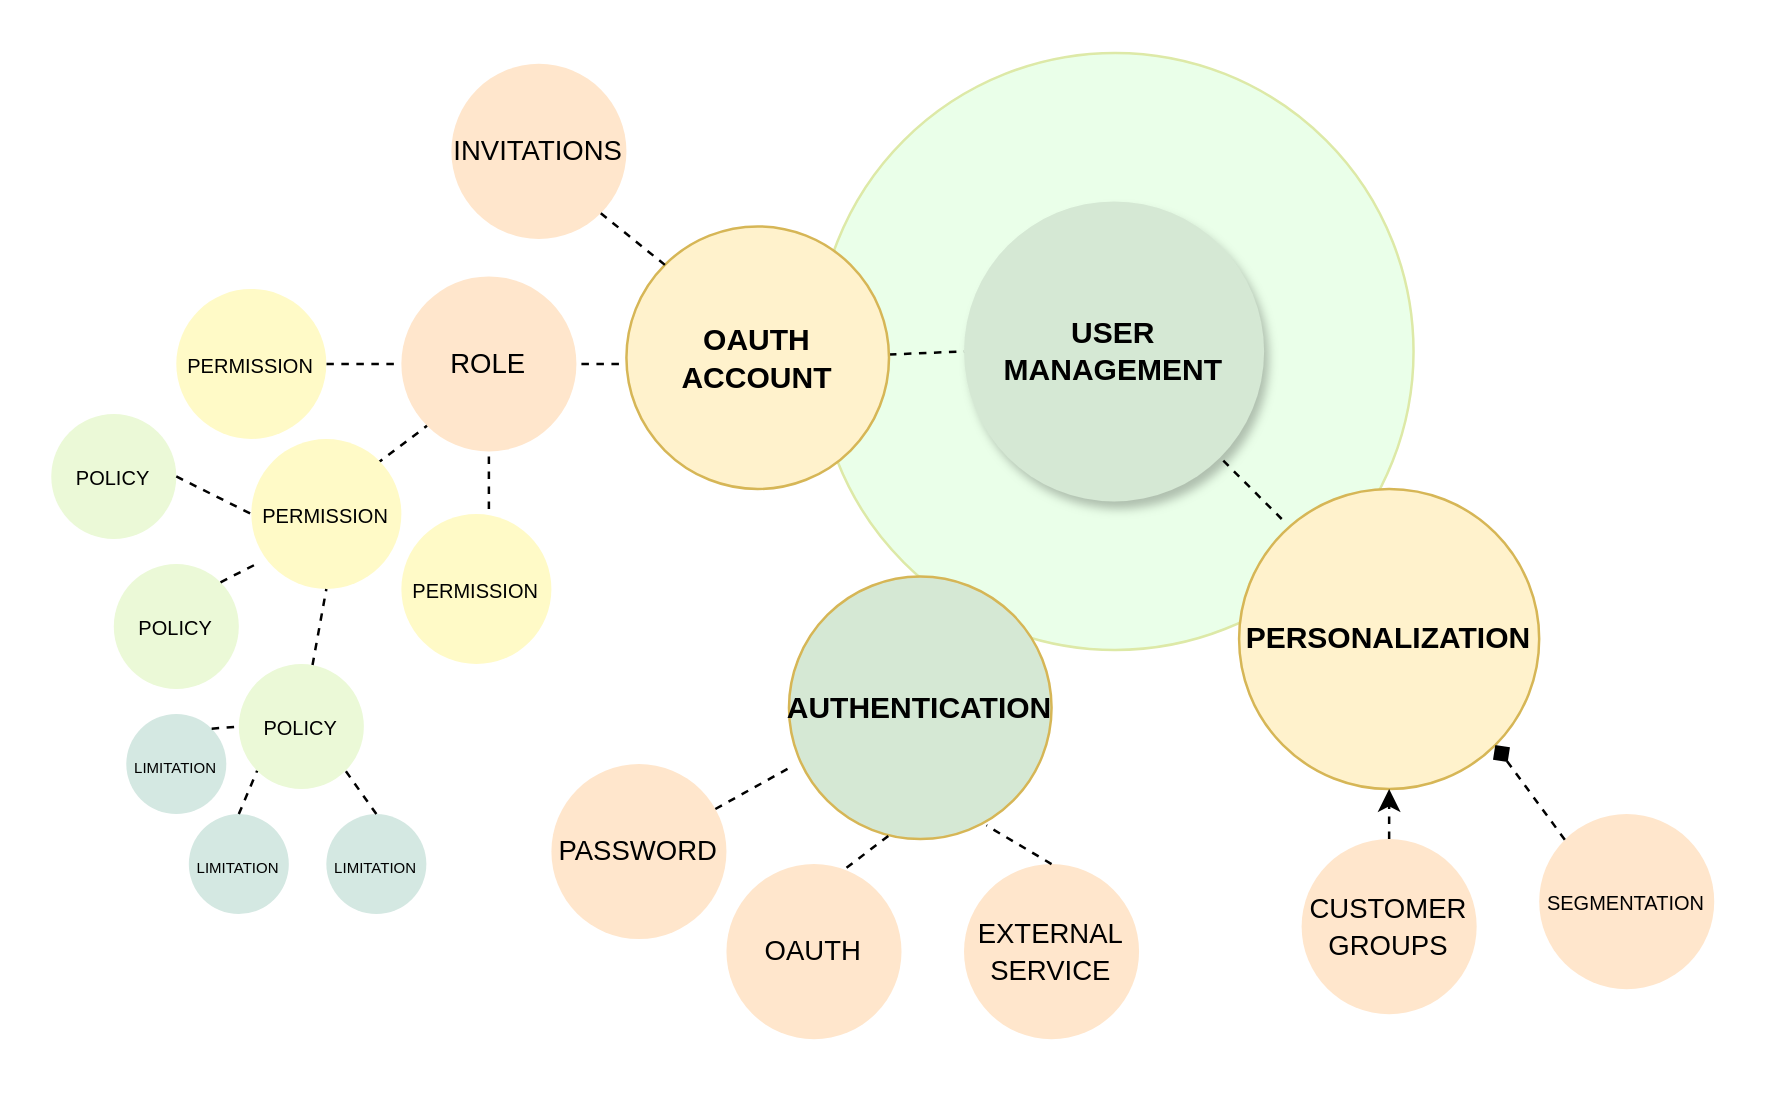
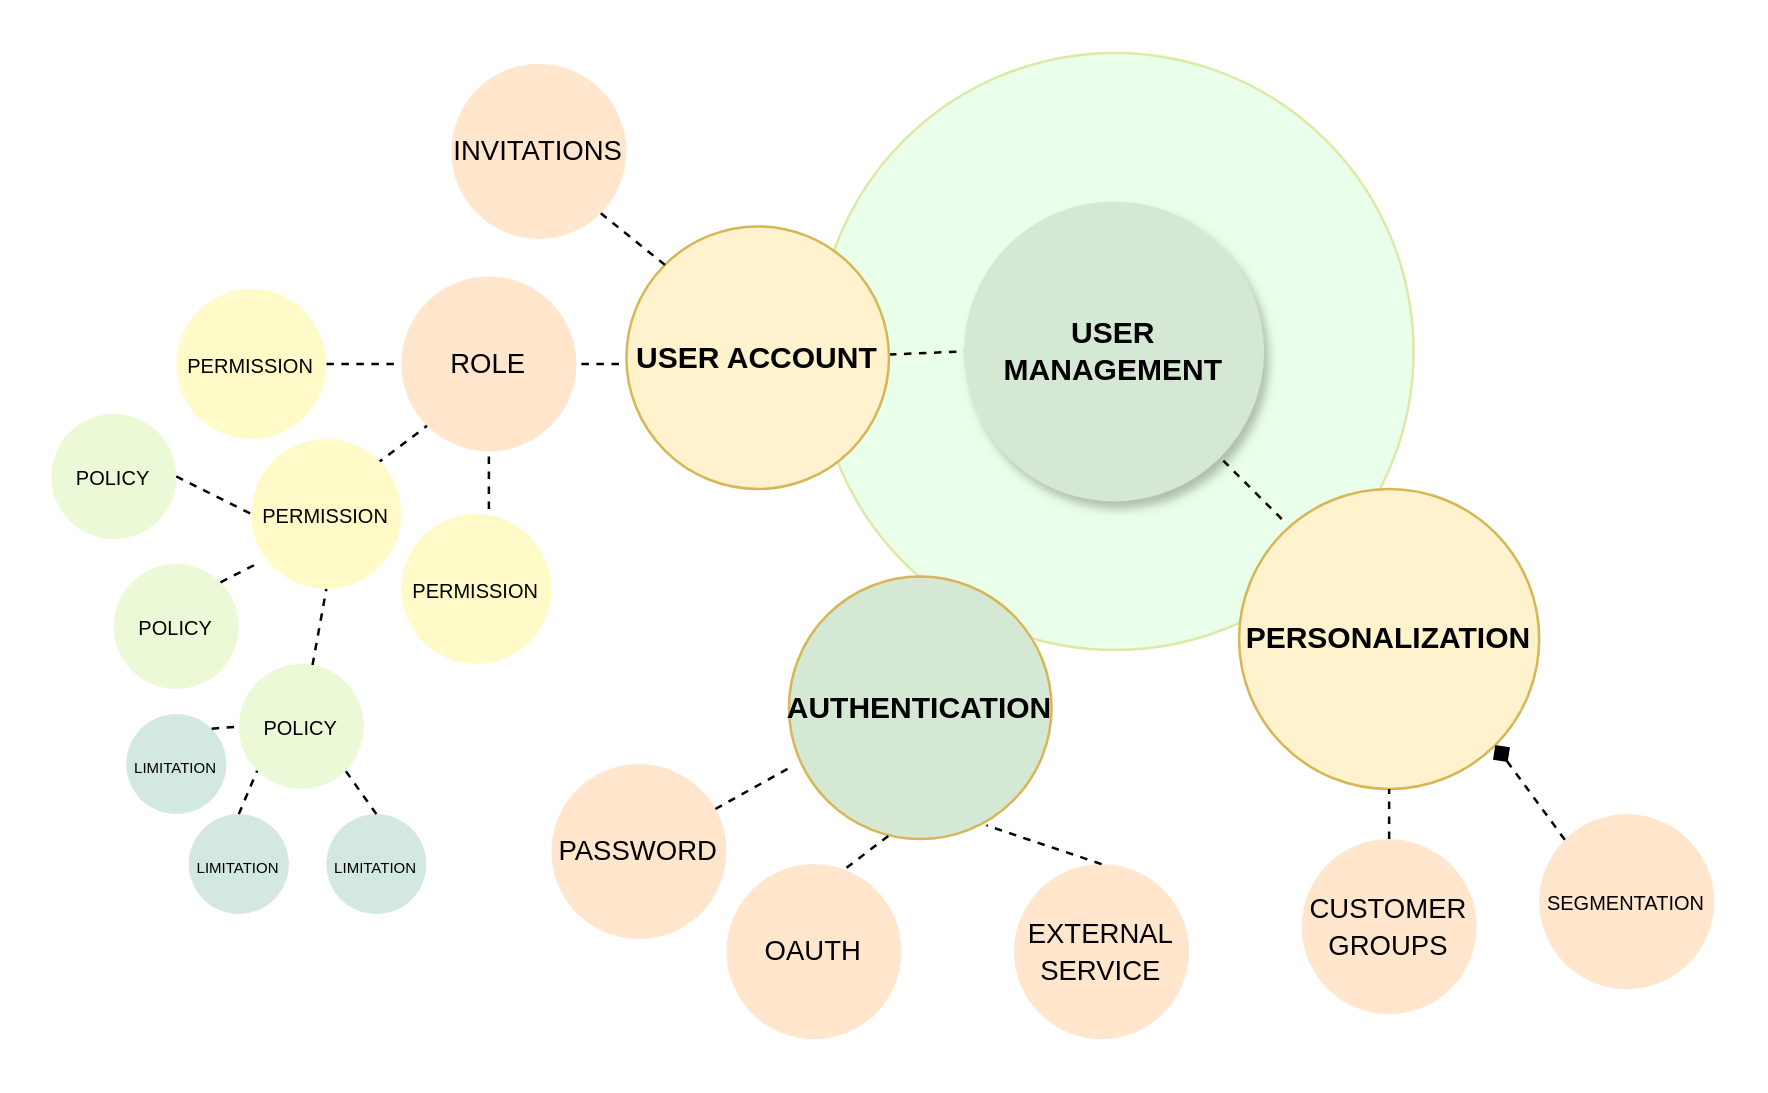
- <mxCell id="7" value="&lt;b&gt;OAUTH ACCOUNT&lt;/b&gt;" style="ellipse;whiteSpace=wrap;html=1;aspect=fixed;fillColor=#fff2cc;strokeColor=#d6b656;" parent="1" vertex="1"><mxGeometry x="250" y="90" width="105" height="105" as="geometry" /></mxCell>
+ <mxCell id="7" value="&lt;b&gt;USER ACCOUNT&lt;/b&gt;" style="ellipse;whiteSpace=wrap;html=1;aspect=fixed;fillColor=#fff2cc;strokeColor=#d6b656;" parent="1" vertex="1"><mxGeometry x="250" y="90" width="105" height="105" as="geometry" /></mxCell>
- <mxCell id="39" value="" style="endArrow=classic;dashed=1;html=1;rounded=0;entryX=0.5;entryY=1;entryDx=0;entryDy=0;exitX=0.5;exitY=0;exitDx=0;exitDy=0;" parent="1" source="37" target="36" edge="1"><mxGeometry width="50" height="50" relative="1" as="geometry"><mxPoint x="460" y="375" as="sourcePoint" /><mxPoint x="510" y="325" as="targetPoint" /></mxGeometry></mxCell>
+ <mxCell id="39" value="" style="endArrow=none;dashed=1;html=1;rounded=0;entryX=0.5;entryY=1;entryDx=0;entryDy=0;exitX=0.5;exitY=0;exitDx=0;exitDy=0;" parent="1" source="37" target="36" edge="1"><mxGeometry width="50" height="50" relative="1" as="geometry"><mxPoint x="460" y="375" as="sourcePoint" /><mxPoint x="510" y="325" as="targetPoint" /></mxGeometry></mxCell>
- <mxCell id="28" value="&lt;font style=&quot;font-size: 11px;&quot;&gt;EXTERNAL SERVICE&lt;/font&gt;" style="ellipse;whiteSpace=wrap;html=1;aspect=fixed;fillColor=#ffe6cc;strokeColor=none;" parent="1" vertex="1"><mxGeometry x="385" y="345" width="70" height="70" as="geometry" /></mxCell>
+ <mxCell id="28" value="&lt;font style=&quot;font-size: 11px;&quot;&gt;EXTERNAL SERVICE&lt;/font&gt;" style="ellipse;whiteSpace=wrap;html=1;aspect=fixed;fillColor=#ffe6cc;strokeColor=none;" parent="1" vertex="1"><mxGeometry x="405" y="345" width="70" height="70" as="geometry" /></mxCell>
